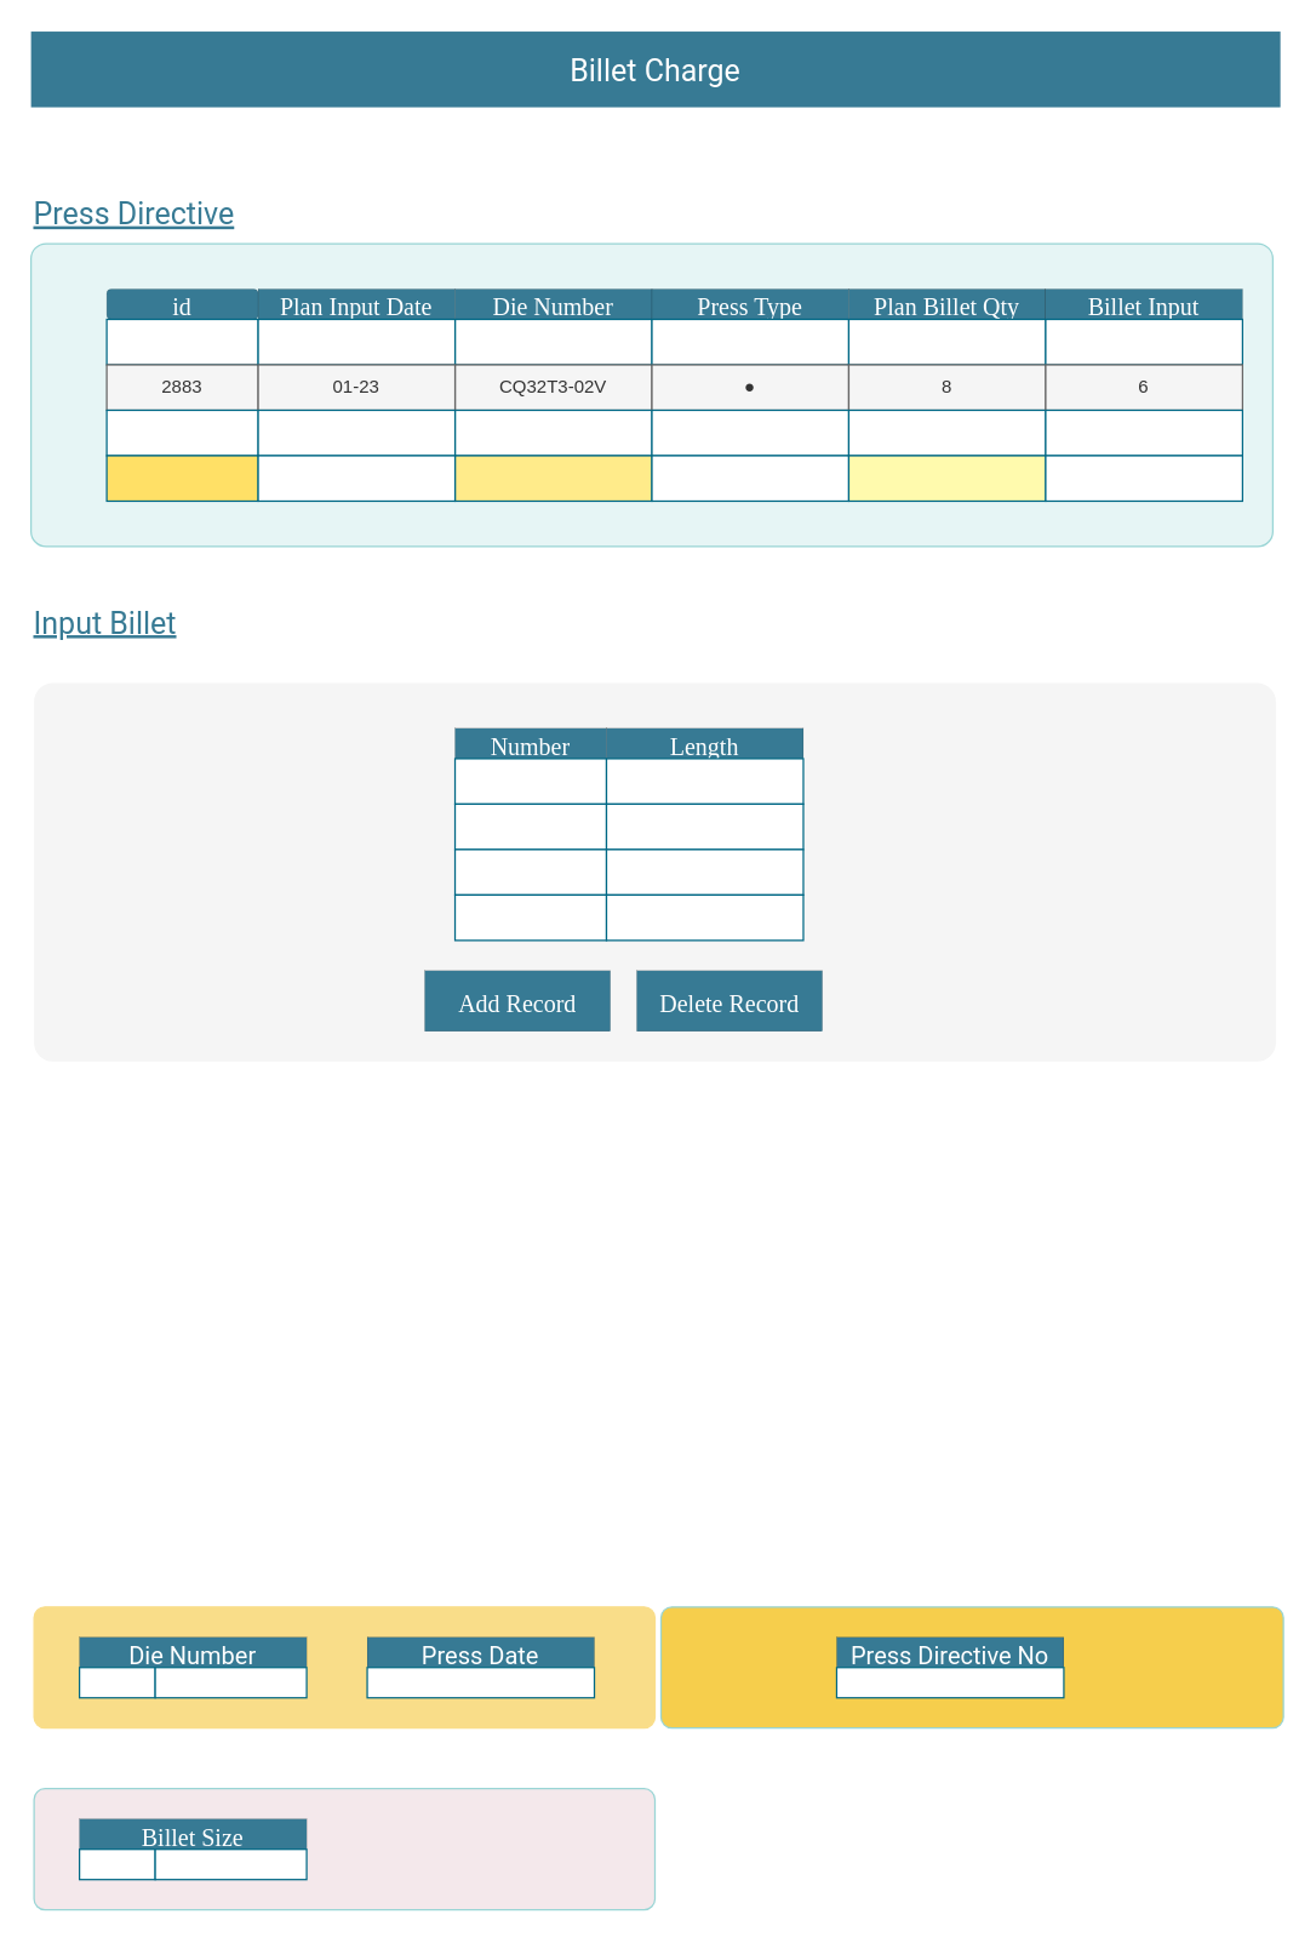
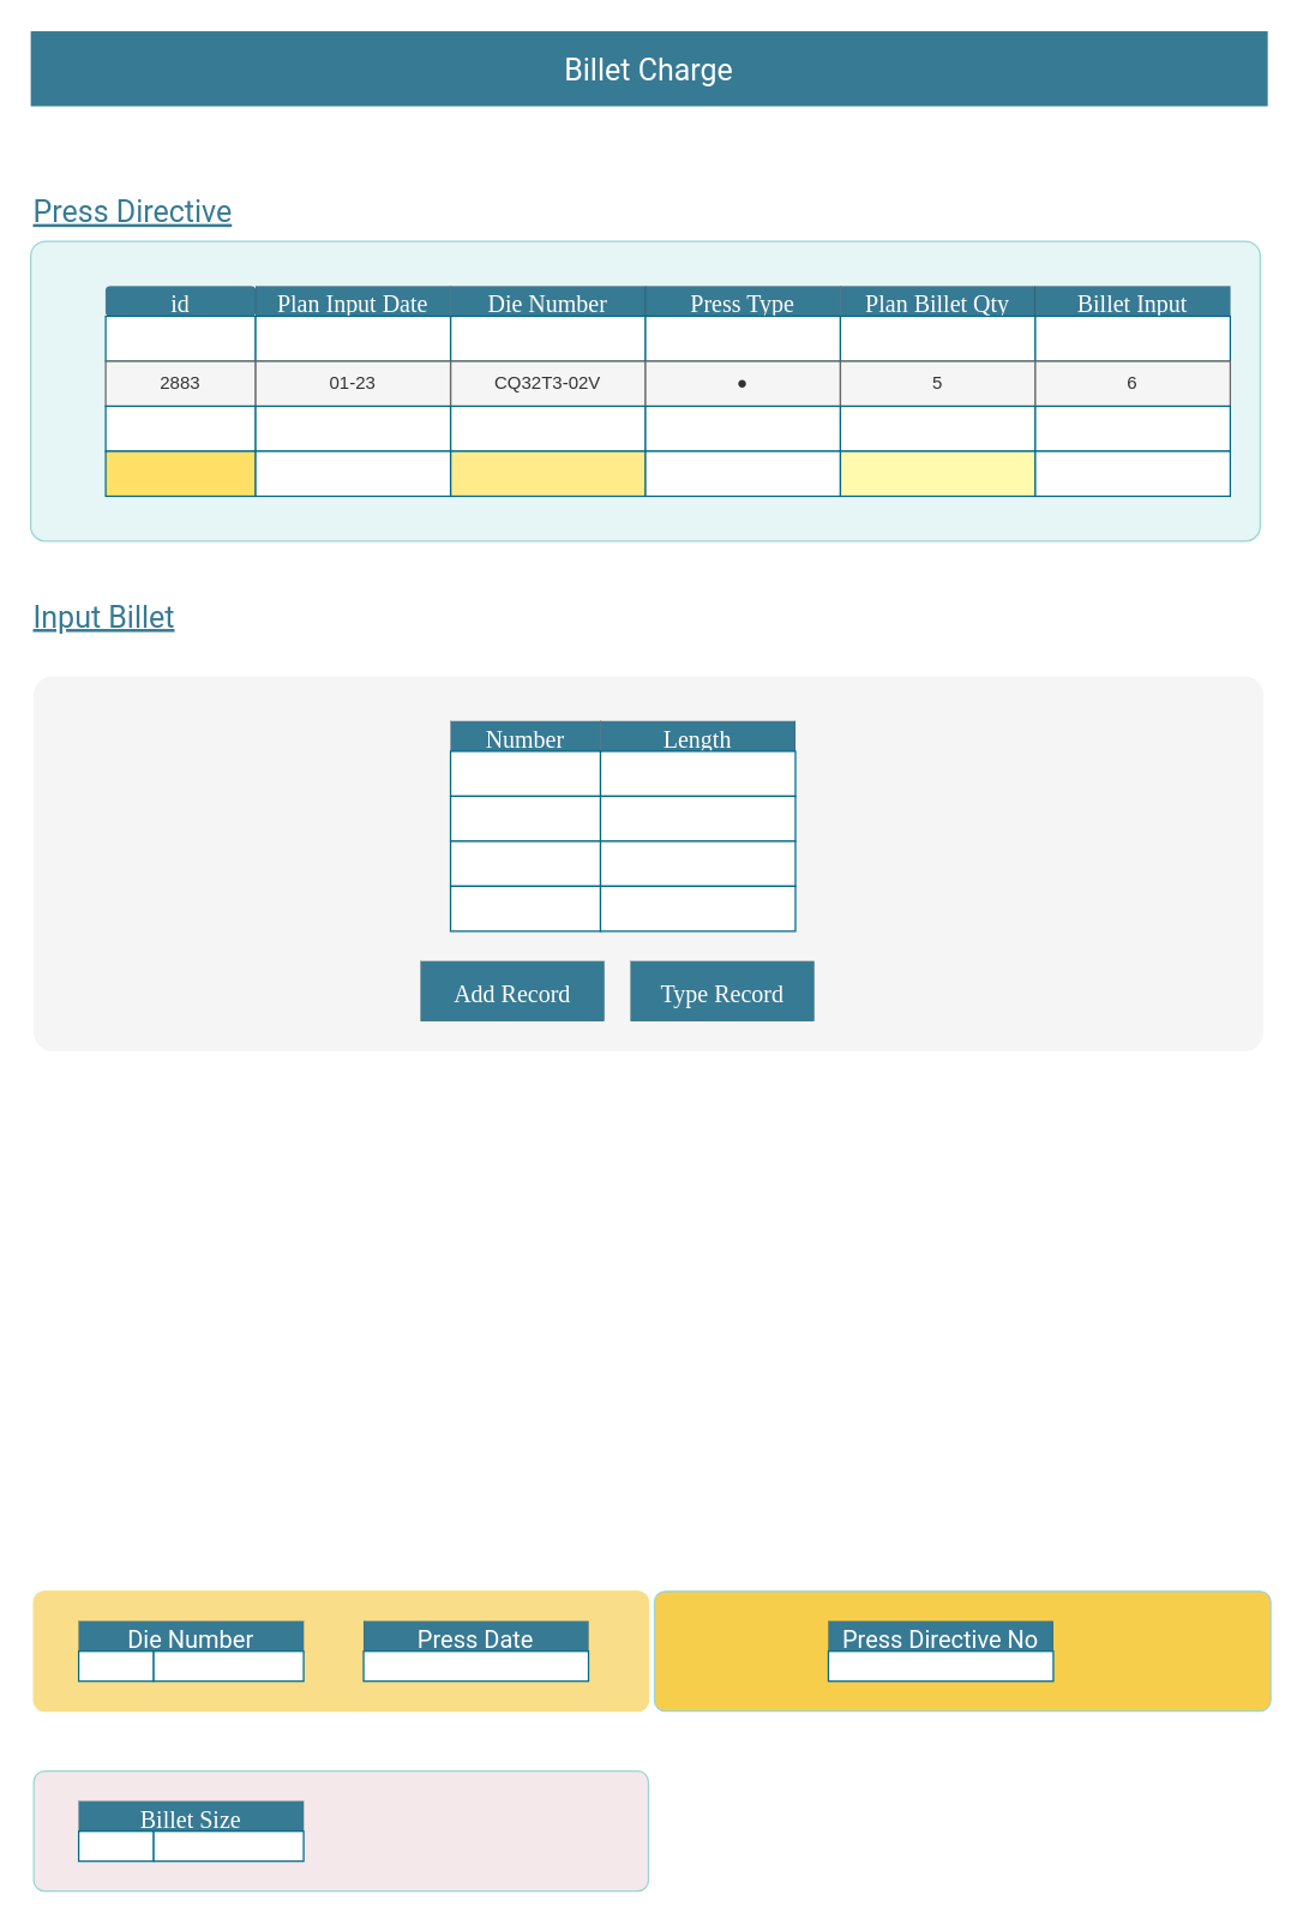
- <mxCell id="48" value="8" style="rounded=0;whiteSpace=wrap;html=1;strokeColor=#666666;fillColor=#f5f5f5;fontColor=#333333;" parent="1" vertex="1"><mxGeometry x="560" y="240" width="130" height="30" as="geometry" /></mxCell>
+ <mxCell id="48" value="5" style="rounded=0;whiteSpace=wrap;html=1;strokeColor=#666666;fillColor=#f5f5f5;fontColor=#333333;" parent="1" vertex="1"><mxGeometry x="560" y="240" width="130" height="30" as="geometry" /></mxCell>
- <mxCell id="29" value="&lt;font face=&quot;Roboto-Light&quot; style=&quot;font-size: 16px;&quot; data-font-src=&quot;https://fonts.googleapis.com/css?family=Roboto-Light&quot; color=&quot;#ffffff&quot;&gt;Delete Record&lt;/font&gt;" style="rounded=0;whiteSpace=wrap;html=1;strokeWidth=0;fontSize=20;fontColor=#006885;fillColor=#377A94;" parent="1" vertex="1"><mxGeometry x="420" y="640" width="122.5" height="40" as="geometry" /></mxCell>
+ <mxCell id="29" value="&lt;font face=&quot;Roboto-Light&quot; style=&quot;font-size: 16px;&quot; data-font-src=&quot;https://fonts.googleapis.com/css?family=Roboto-Light&quot; color=&quot;#ffffff&quot;&gt;Type Record&lt;/font&gt;" style="rounded=0;whiteSpace=wrap;html=1;strokeWidth=0;fontSize=20;fontColor=#006885;fillColor=#377A94;" parent="1" vertex="1"><mxGeometry x="420" y="640" width="122.5" height="40" as="geometry" /></mxCell>
